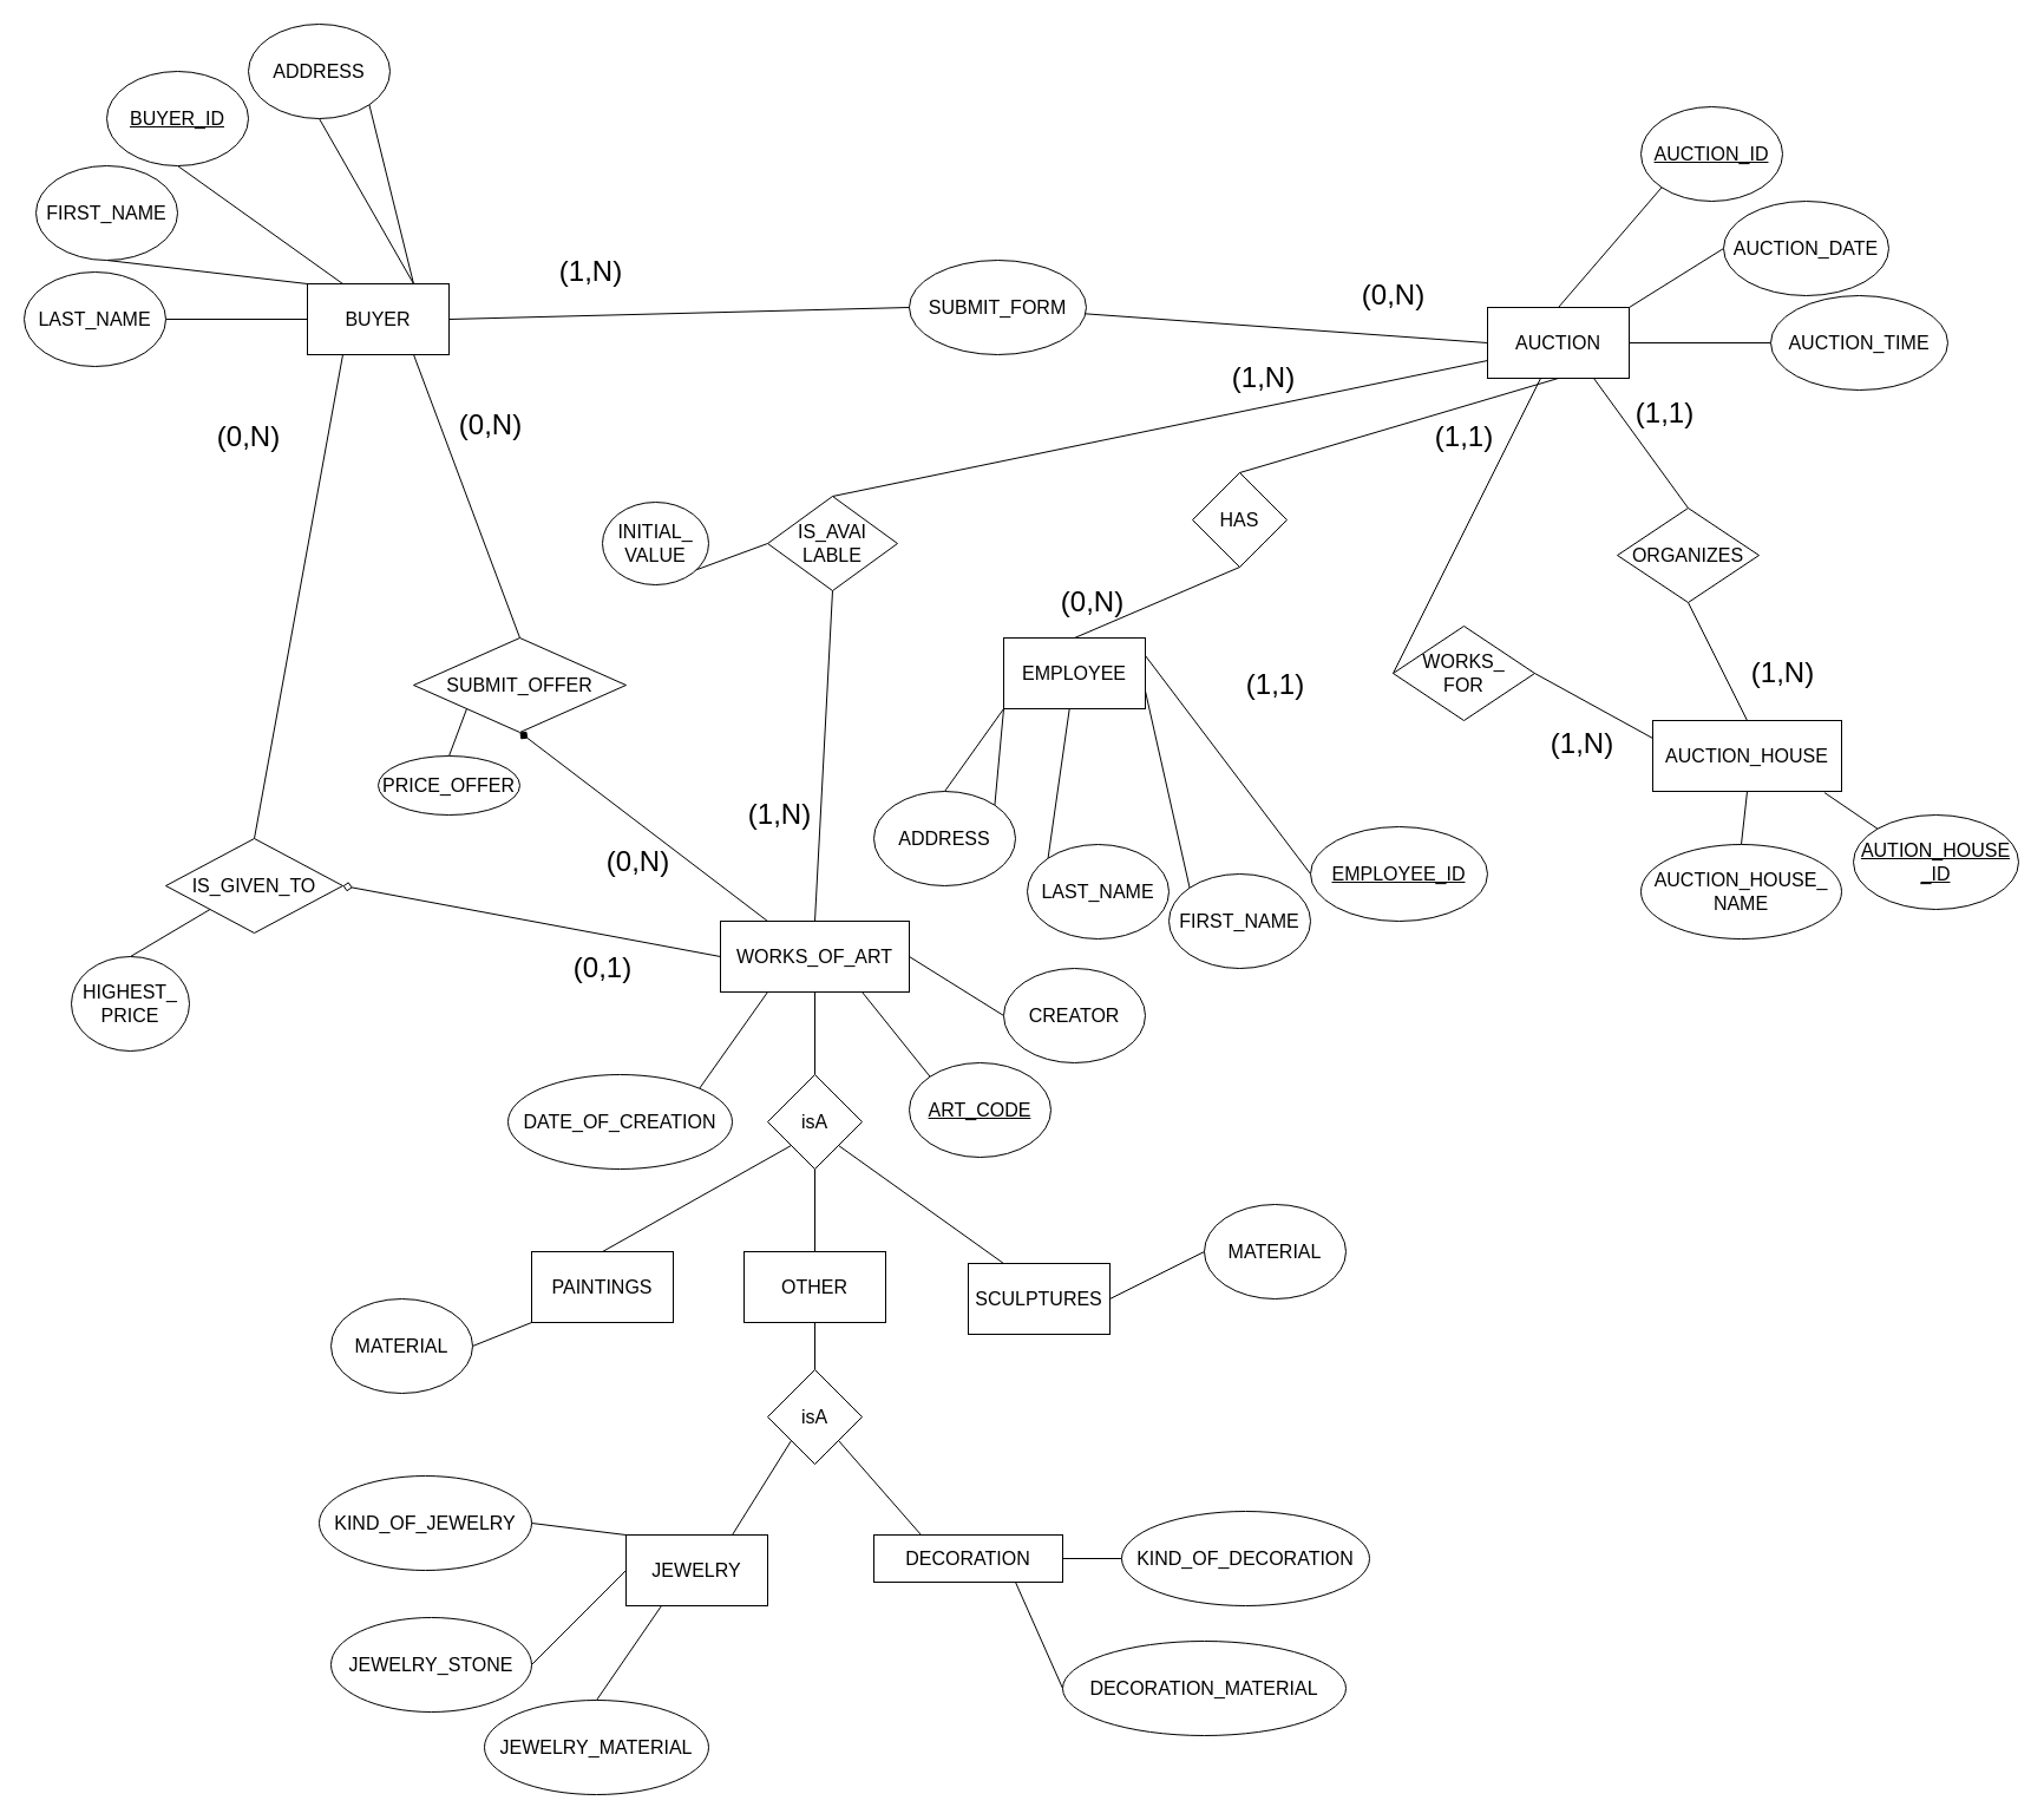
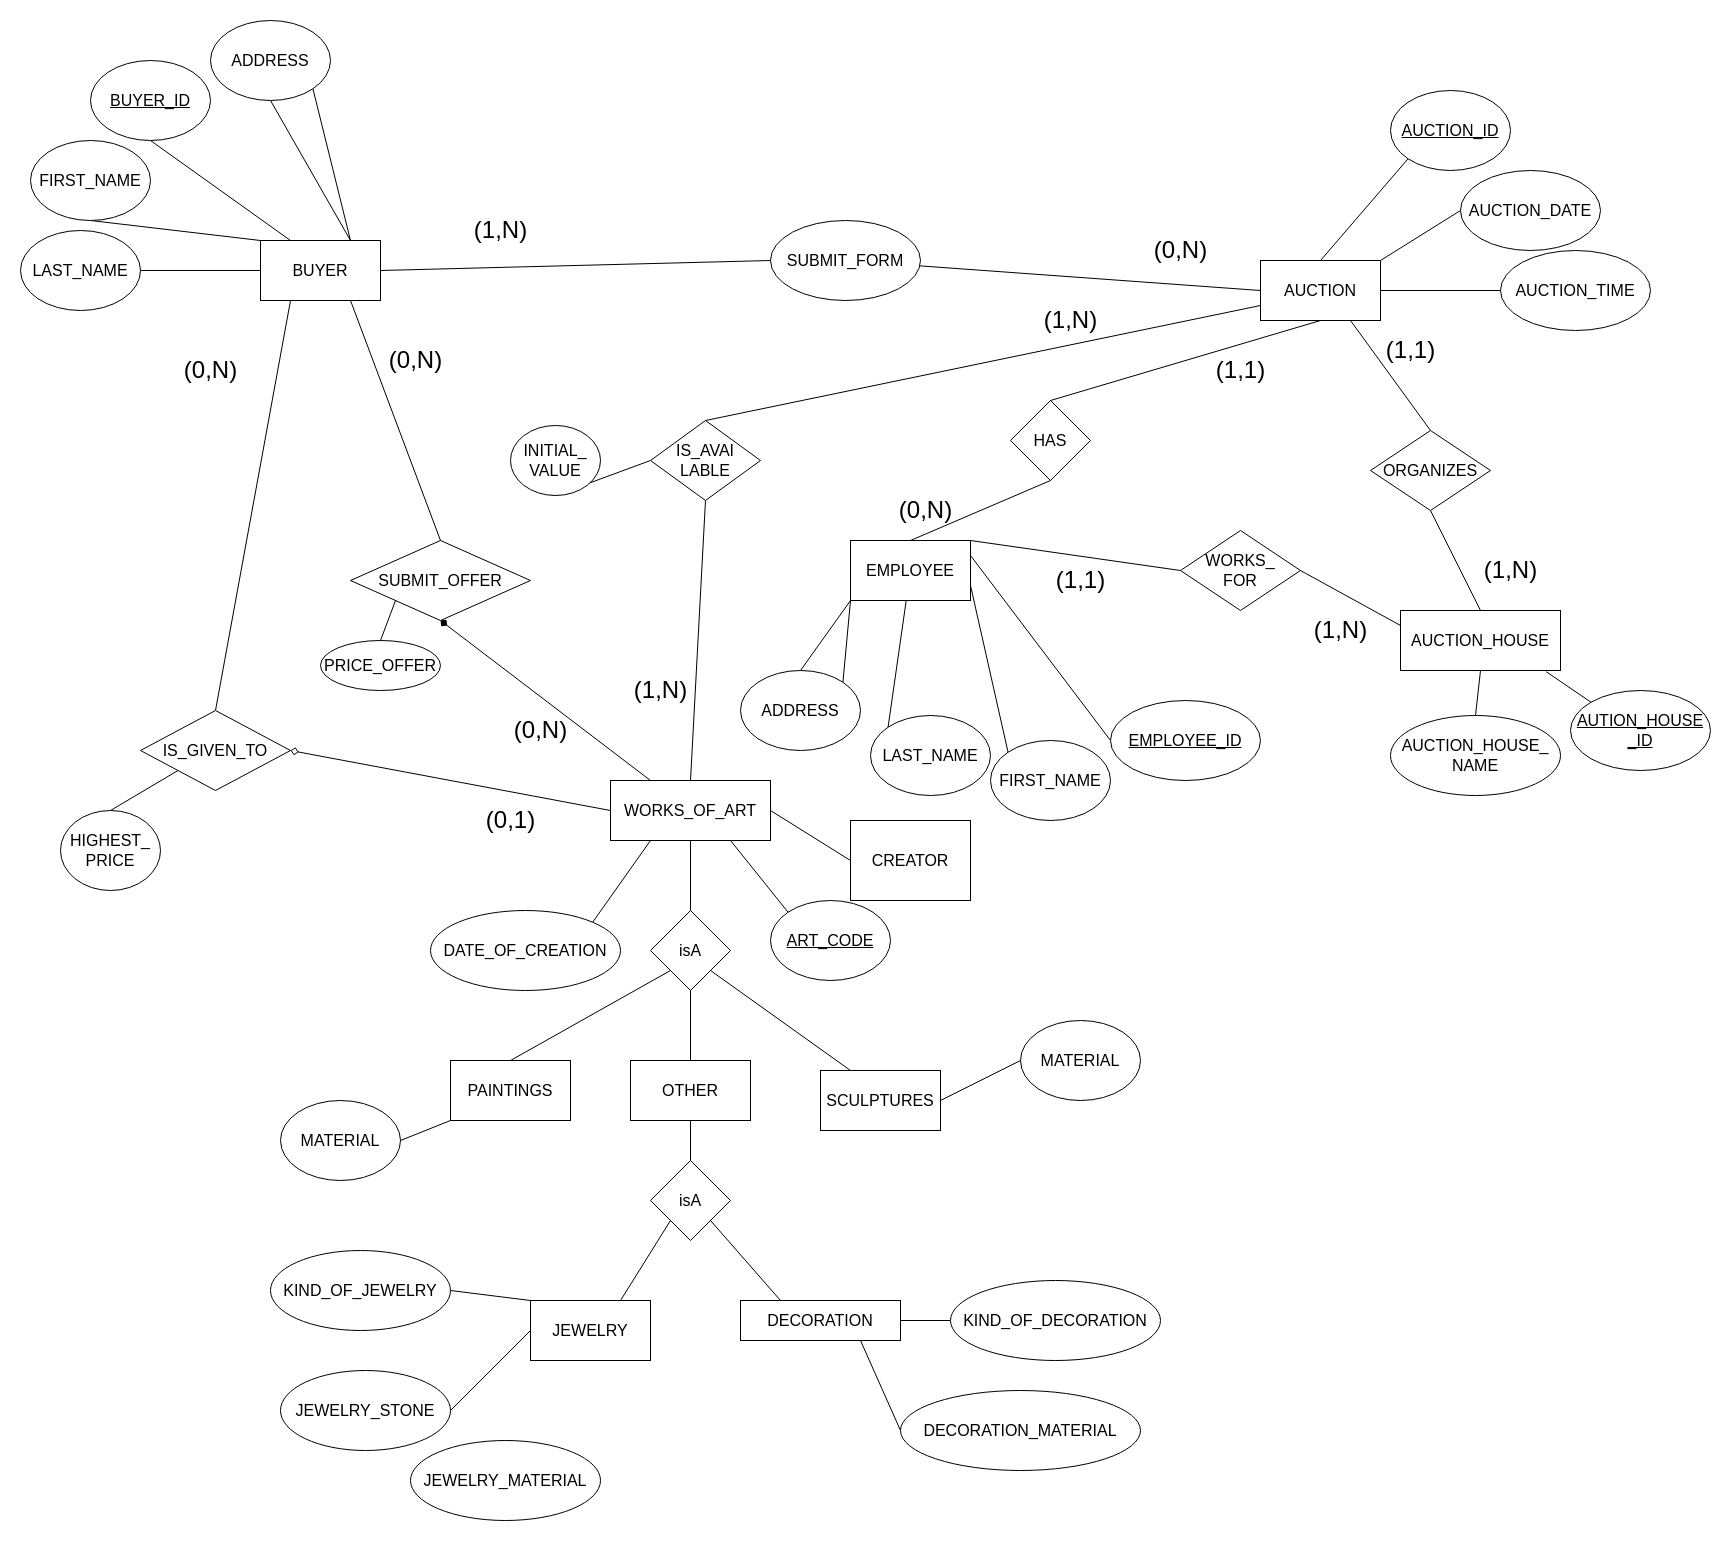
- <mxCell id="87" style="edgeStyle=none;rounded=0;orthogonalLoop=1;jettySize=auto;html=1;exitX=0;exitY=0.5;exitDx=0;exitDy=0;endArrow=none;endFill=0;" parent="1" source="89" target="33" edge="1"><mxGeometry relative="1" as="geometry" /></mxCell>
+ <mxCell id="87" style="edgeStyle=none;rounded=0;orthogonalLoop=1;jettySize=auto;html=1;exitX=0;exitY=0.5;exitDx=0;exitDy=0;entryX=1;entryY=0;entryDx=0;entryDy=0;endArrow=none;endFill=0;" parent="1" source="89" target="60" edge="1"><mxGeometry relative="1" as="geometry" /></mxCell>
- <mxCell id="22" value="&lt;font size=&quot;3&quot;&gt;CREATOR&lt;/font&gt;" style="ellipse;whiteSpace=wrap;html=1;" parent="1" vertex="1"><mxGeometry x="850" y="820" width="120" height="80" as="geometry" /></mxCell>
+ <mxCell id="22" value="&lt;font size=&quot;3&quot;&gt;CREATOR&lt;/font&gt;" style="whiteSpace=wrap;html=1;rounded=0;" parent="1" vertex="1"><mxGeometry x="850" y="820" width="120" height="80" as="geometry" /></mxCell>
- <mxCell id="31" style="rounded=0;orthogonalLoop=1;jettySize=auto;html=1;exitX=0.5;exitY=0;exitDx=0;exitDy=0;entryX=0.25;entryY=1;entryDx=0;entryDy=0;endArrow=none;endFill=0;" parent="1" source="32" target="16" edge="1"><mxGeometry relative="1" as="geometry" /></mxCell>
